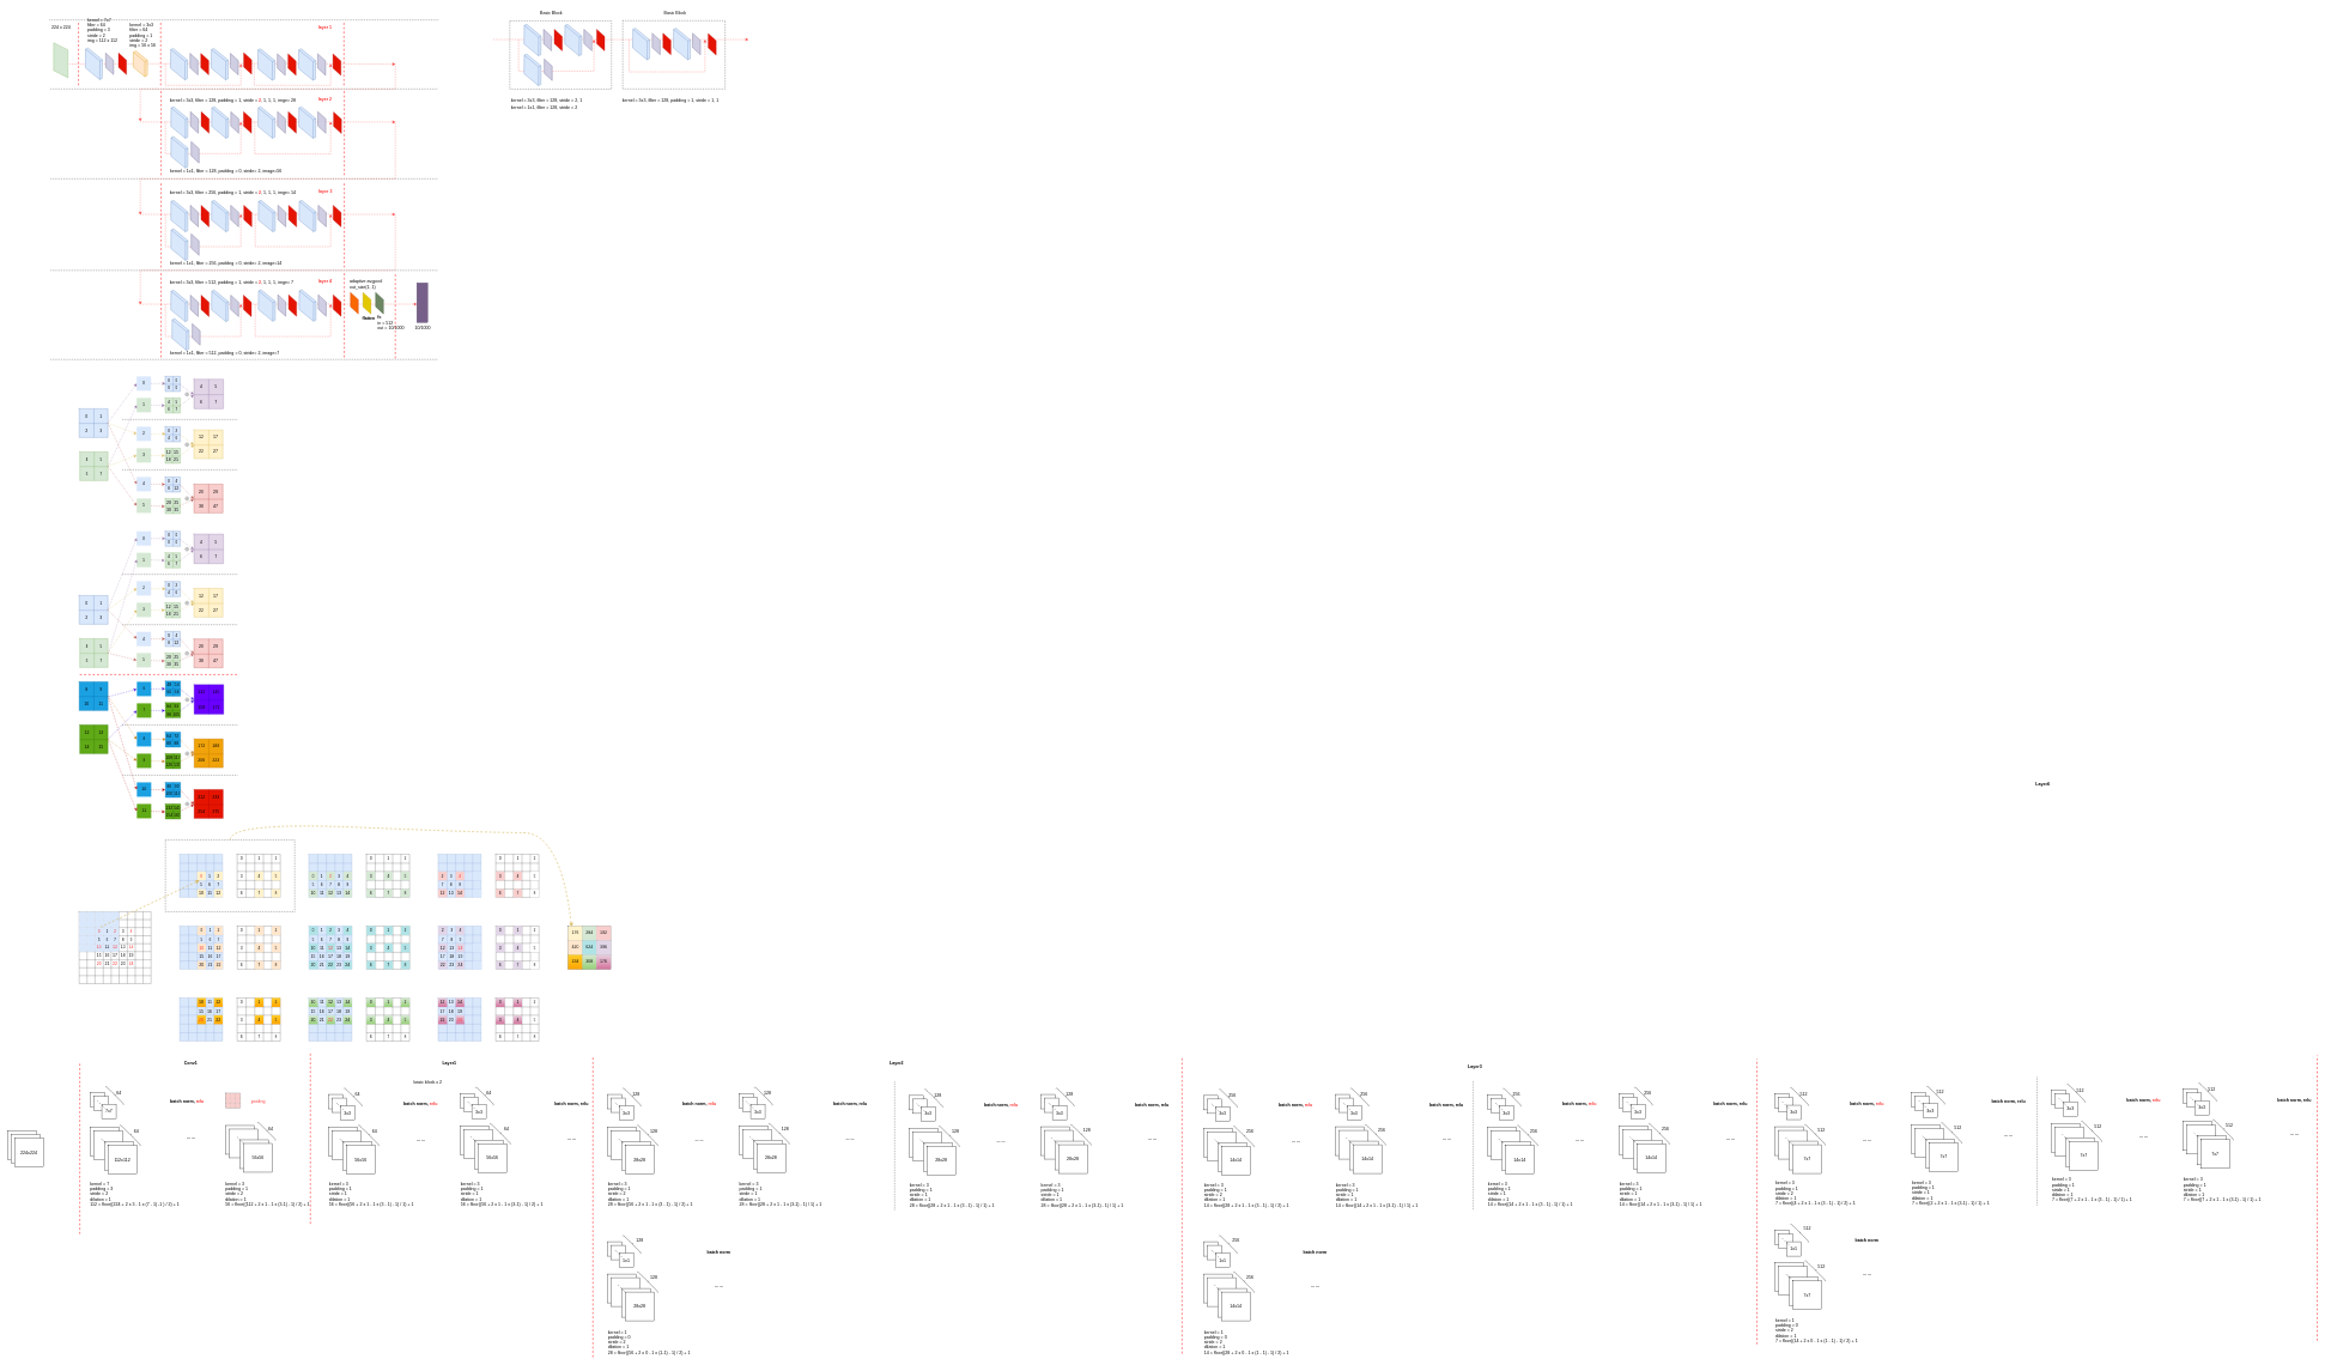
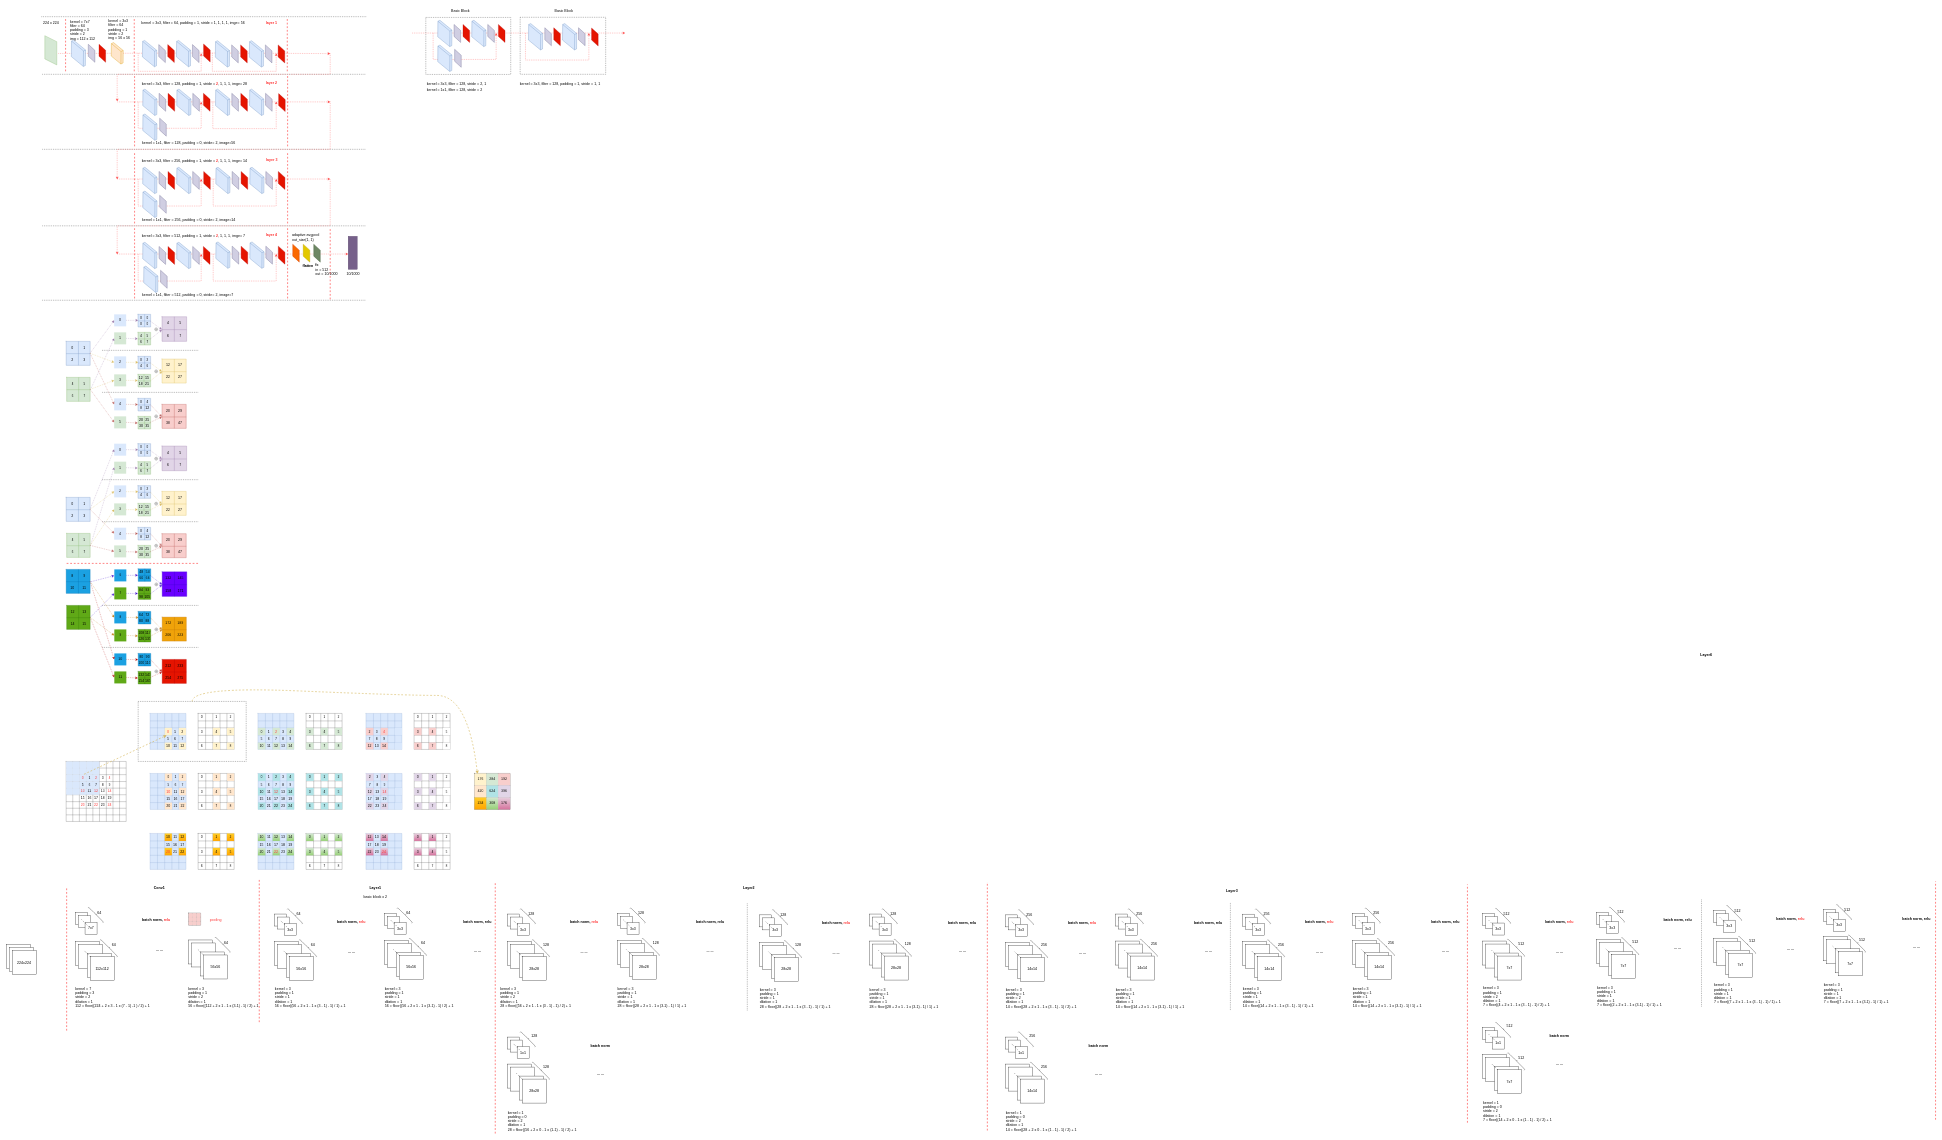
+ <mxCell id="439" value="kernel = 3x3, filter = 64, padding = 1, stride = 1, 1, 1, 1, imge= 56" style="text;html=1;align=left;verticalAlign=middle;resizable=0;points=[];autosize=1;strokeColor=none;fillColor=none;fontColor=#000000;" parent="1" vertex="1"><mxGeometry x="468.92" y="66" width="360" height="20" as="geometry" /></mxCell>
- <mxCell id="333" value="kernel = 7x7&lt;br&gt;filter = 64&lt;br&gt;padding = 3&lt;br&gt;stride = 2&lt;br&gt;img = 112 x 112" style="text;html=1;align=left;verticalAlign=middle;resizable=0;points=[];autosize=1;strokeColor=none;fillColor=none;fontColor=#000000;" parent="1" vertex="1"><mxGeometry x="240.52" y="49" width="100" height="70" as="geometry" /></mxCell>
+ <mxCell id="333" value="kernel = 7x7&lt;br&gt;filter = 64&lt;br&gt;padding = 3&lt;br&gt;stride = 2&lt;br&gt;img = 112 x 112" style="text;html=1;align=left;verticalAlign=middle;resizable=0;points=[];autosize=1;strokeColor=none;fillColor=none;fontColor=#000000;" parent="1" vertex="1"><mxGeometry x="230.52" y="64" width="100" height="70" as="geometry" /></mxCell>
- <mxCell id="42" value="basic block x 2" style="text;html=1;align=center;verticalAlign=middle;resizable=0;points=[];autosize=1;strokeColor=none;fillColor=none;" parent="1" vertex="1"><mxGeometry x="1145" y="3002" width="90" height="20" as="geometry" /></mxCell>
+ <mxCell id="42" value="basic block x 2" style="text;html=1;align=center;verticalAlign=middle;resizable=0;points=[];autosize=1;strokeColor=none;fillColor=none;" parent="1" vertex="1"><mxGeometry x="1205" y="2977" width="90" height="20" as="geometry" /></mxCell>
- <mxCell id="80" value="kernel = 3&lt;br&gt;padding = 1&lt;br&gt;stride = 2&lt;br&gt;dilation = 1&lt;br&gt;28 = floor((56 + 2 x 1 - 1 x (3 - 1) - 1) / 2) + 1" style="text;html=1;align=left;verticalAlign=middle;resizable=0;points=[];autosize=1;strokeColor=none;fillColor=none;" parent="1" vertex="1"><mxGeometry x="1690" y="3287" width="250" height="70" as="geometry" /></mxCell>
+ <mxCell id="80" value="kernel = 3&lt;br&gt;padding = 1&lt;br&gt;stride = 2&lt;br&gt;dilation = 1&lt;br&gt;28 = floor((56 + 2 x 1 - 1 x (3 - 1) - 1) / 2) + 1" style="text;html=1;align=left;verticalAlign=middle;resizable=0;points=[];autosize=1;strokeColor=none;fillColor=none;" parent="1" vertex="1"><mxGeometry x="1665" y="3287" width="250" height="70" as="geometry" /></mxCell>
